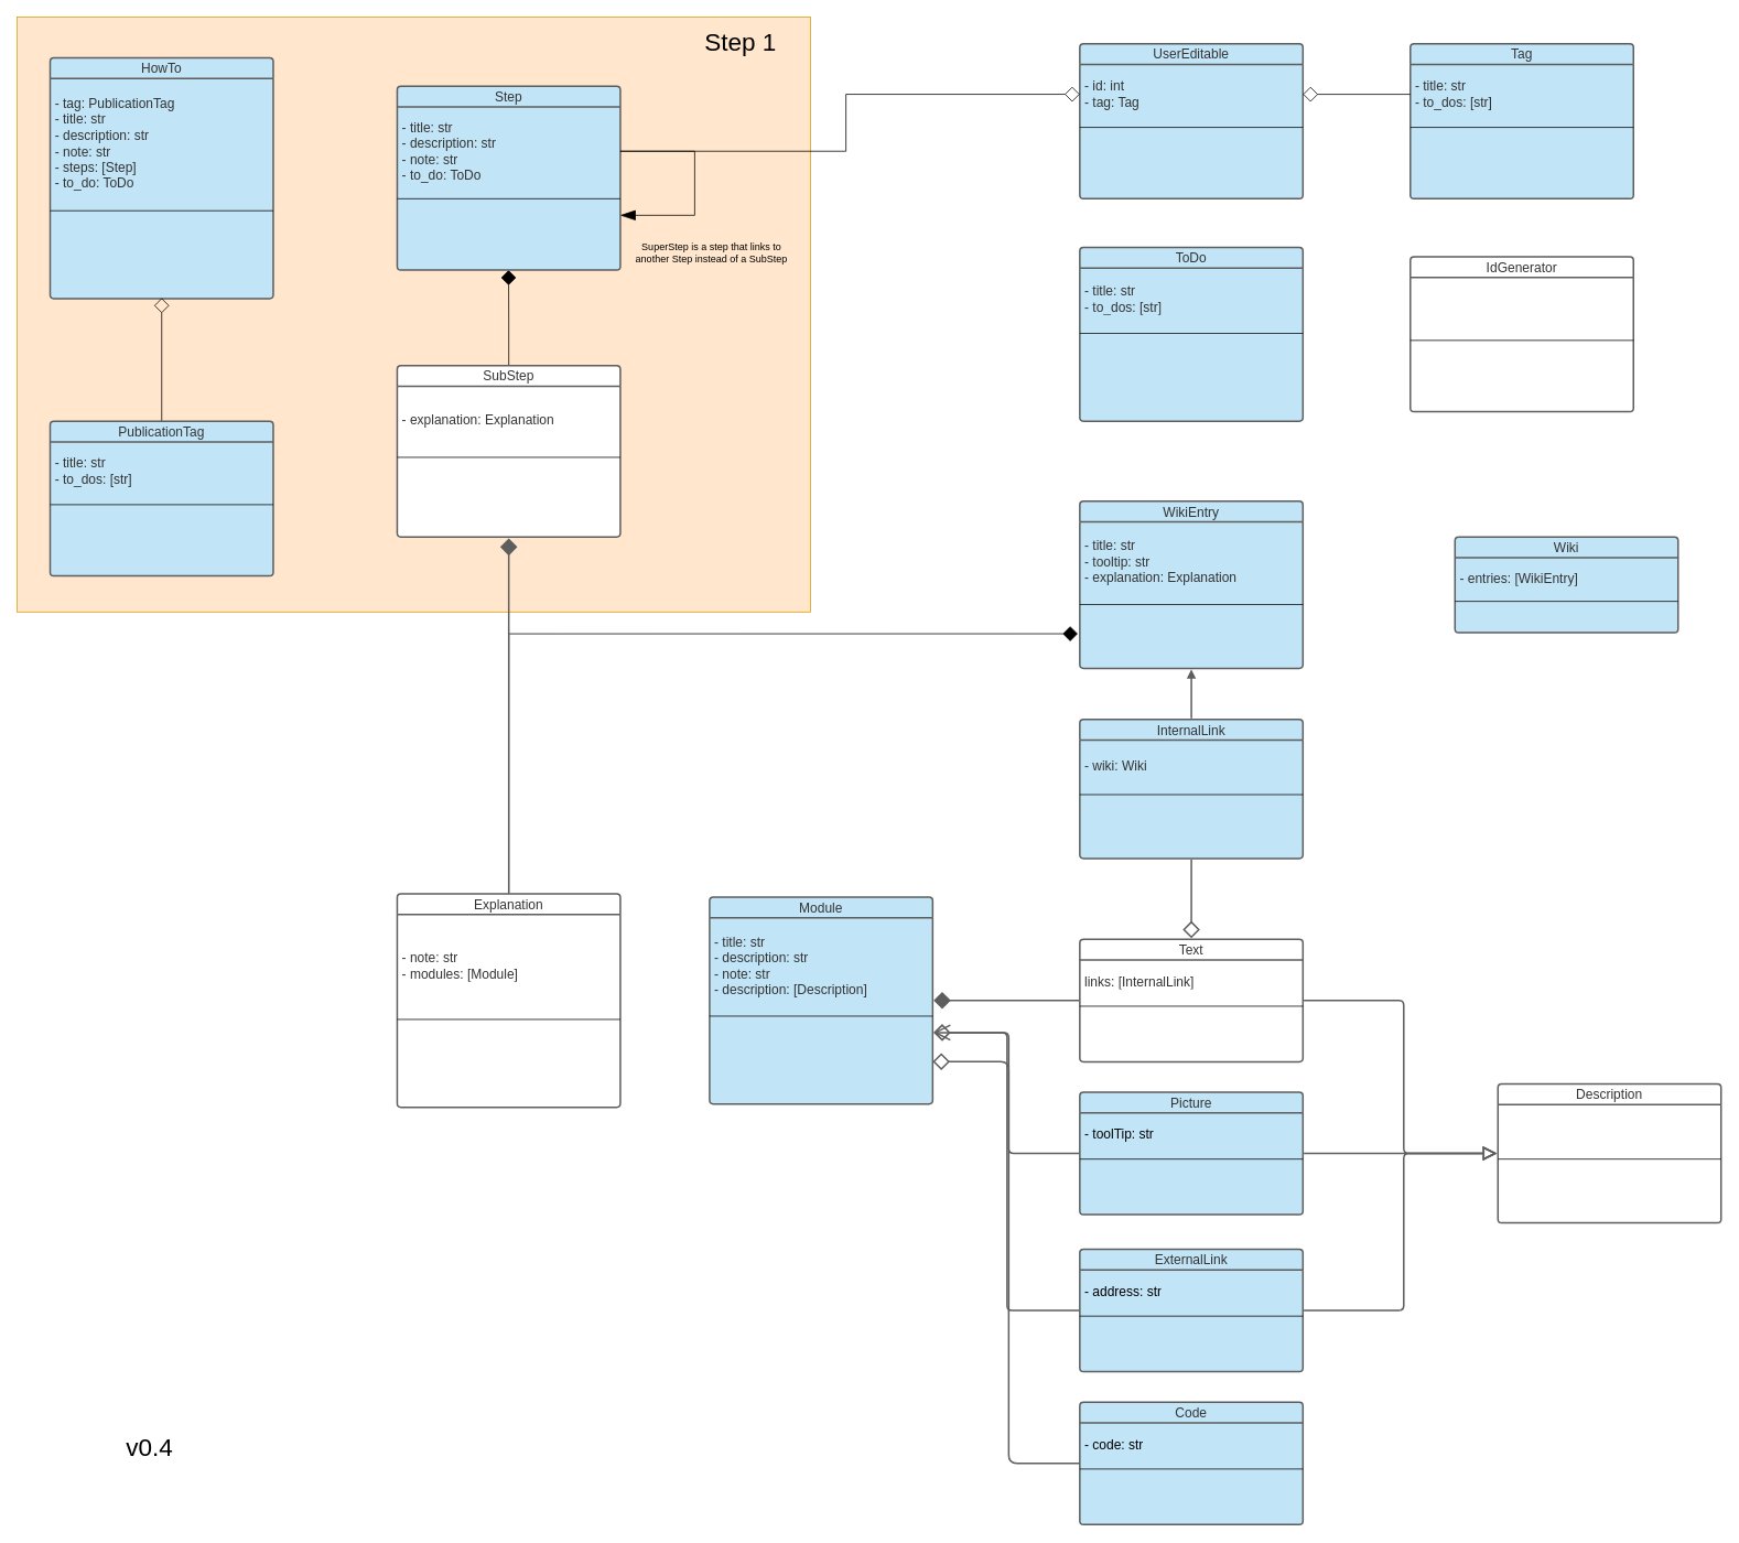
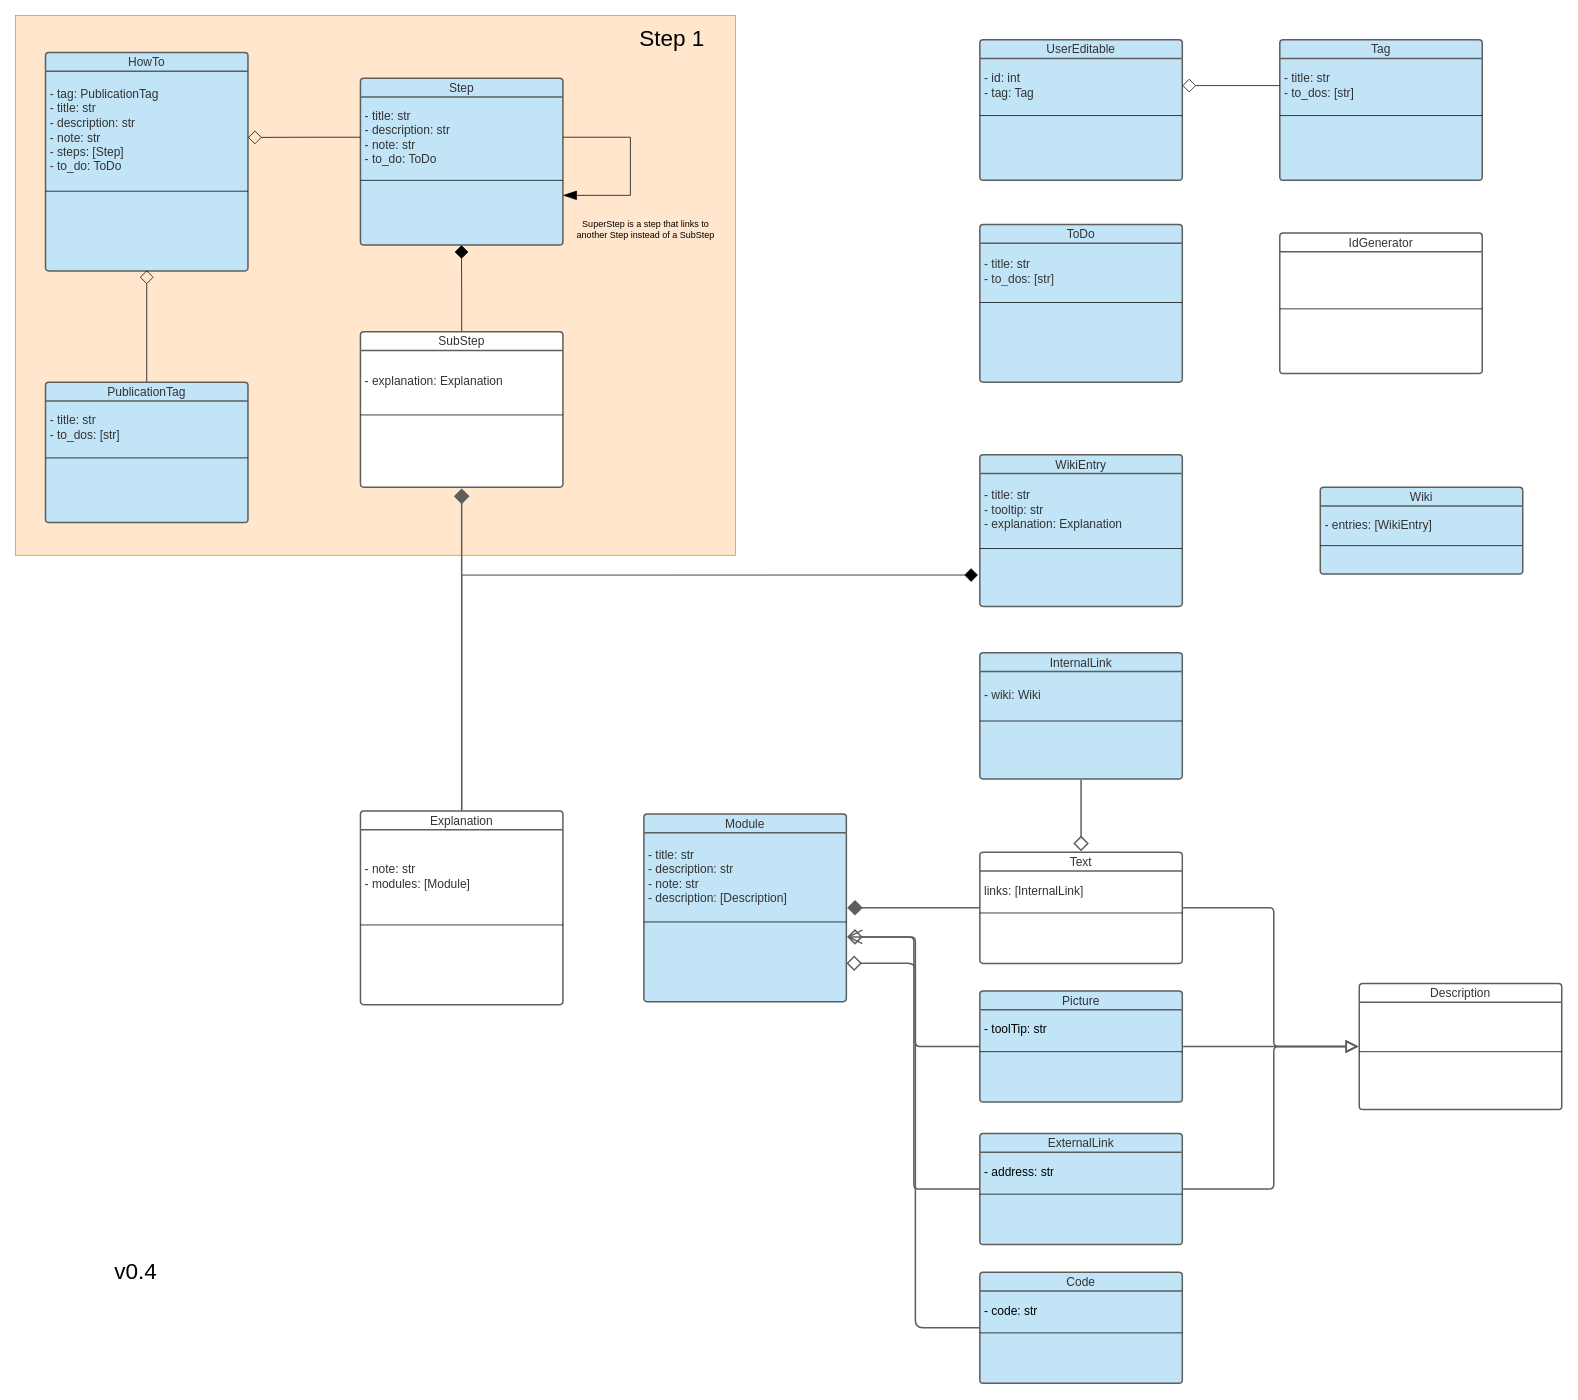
- <mxCell id="90" style="edgeStyle=orthogonalEdgeStyle;rounded=0;orthogonalLoop=1;jettySize=auto;html=1;endArrow=diamond;endFill=0;endSize=16;startSize=16;" parent="1" source="13" target="78" edge="1"><mxGeometry relative="1" as="geometry" /></mxCell>
+ <mxCell id="90" style="edgeStyle=orthogonalEdgeStyle;rounded=0;orthogonalLoop=1;jettySize=auto;html=1;endArrow=diamond;endFill=0;endSize=16;startSize=16;entryX=1;entryY=0.566;entryDx=0;entryDy=0;entryPerimeter=0;" parent="1" source="13" target="4" edge="1"><mxGeometry relative="1" as="geometry" /></mxCell>
- <mxCell id="58" value="" style="html=1;jettySize=18;whiteSpace=wrap;fontSize=11;strokeColor=#5E5E5E;strokeWidth=2;rounded=1;arcSize=12;edgeStyle=orthogonalEdgeStyle;startArrow=none;;endArrow=block;endFill=1;;exitX=0.5;exitY=-0.008;exitPerimeter=0;entryX=0.5;entryY=1.006;entryPerimeter=0;" parent="1" source="44" target="54" edge="1"><mxGeometry width="100" height="100" relative="1" as="geometry"><Array as="points" /></mxGeometry></mxCell>
- <mxCell id="92" value="v0.4" style="text;html=1;align=center;verticalAlign=middle;resizable=0;points=[];autosize=1;fontSize=30;" vertex="1" parent="1"><mxGeometry x="140" y="1730" width="80" height="40" as="geometry" /></mxCell>
+ <mxCell id="92" value="v0.4" style="text;html=1;align=center;verticalAlign=middle;resizable=0;points=[];autosize=1;fontSize=30;" vertex="1" parent="1"><mxGeometry x="140" y="1675" width="80" height="40" as="geometry" /></mxCell>
